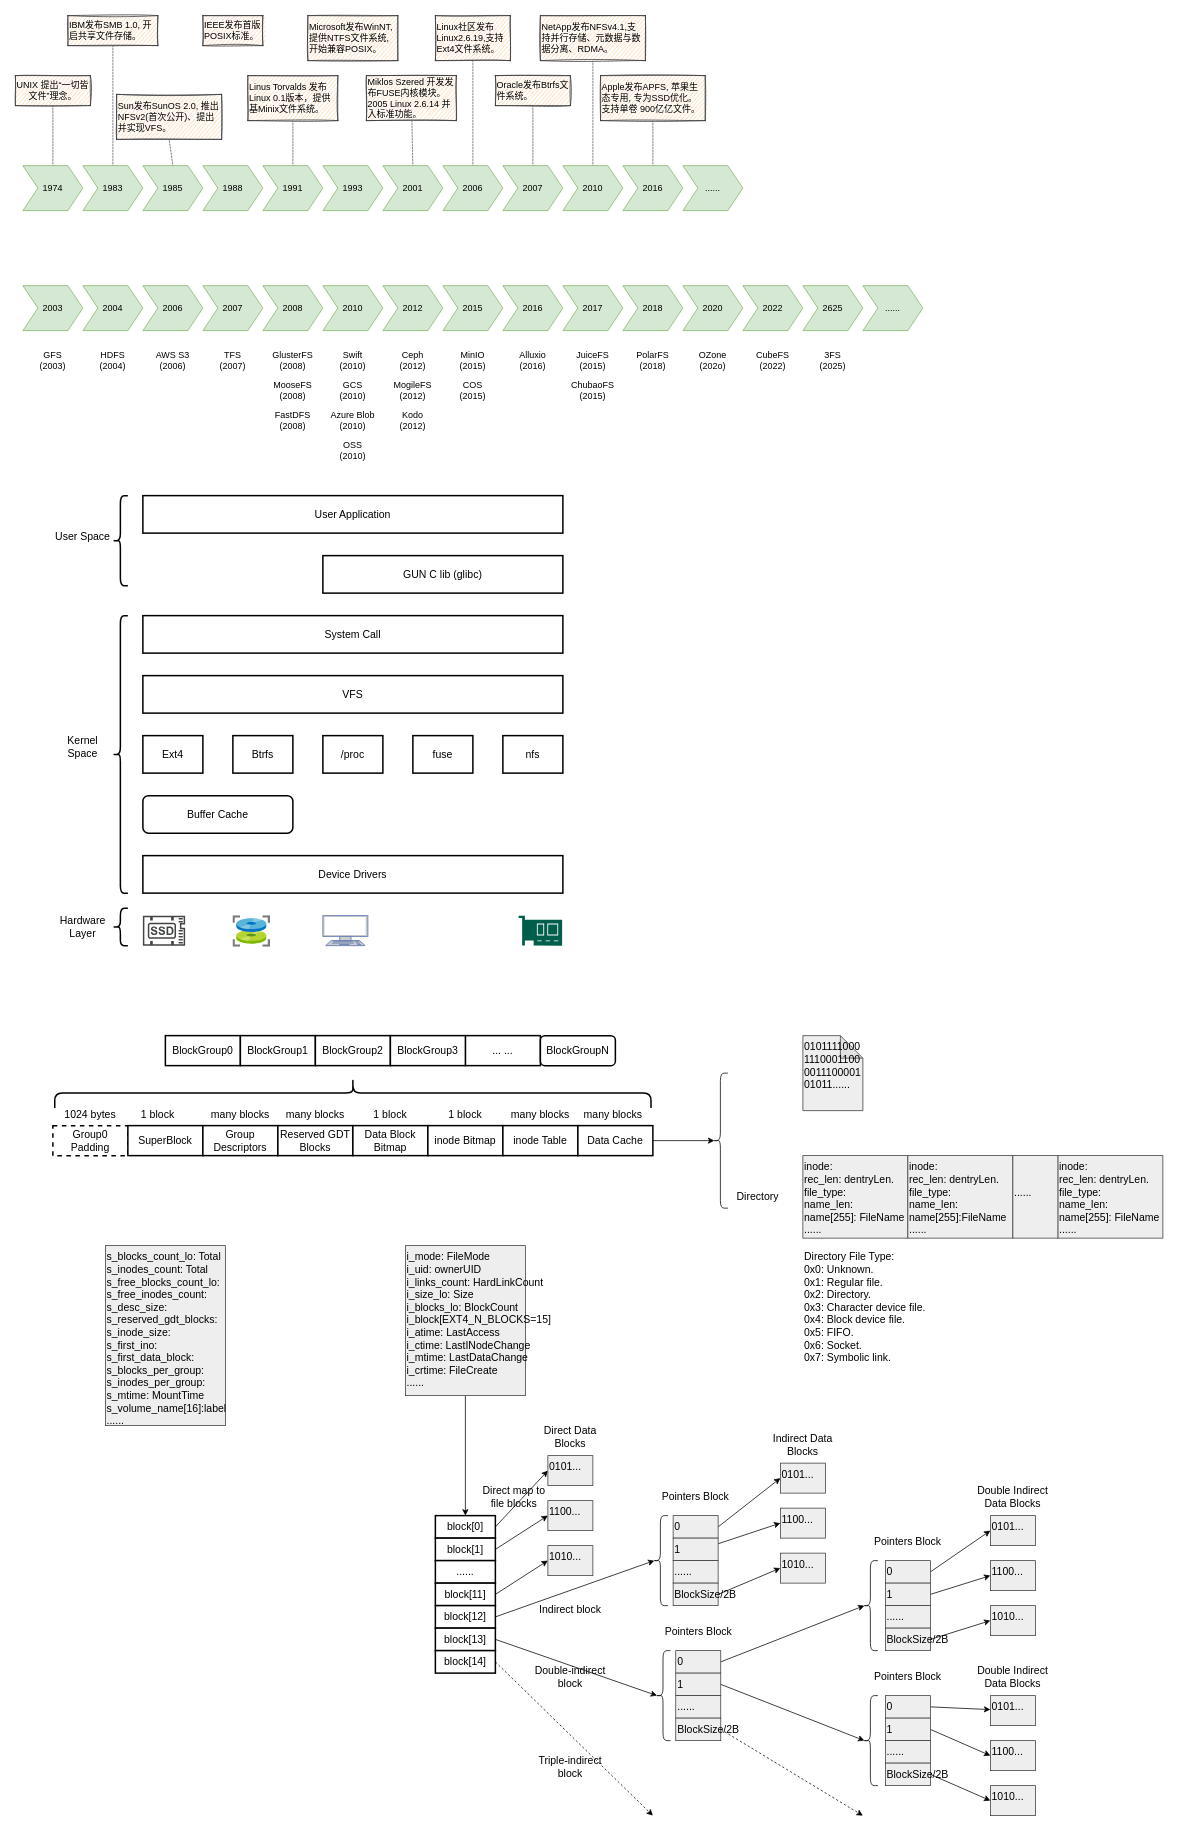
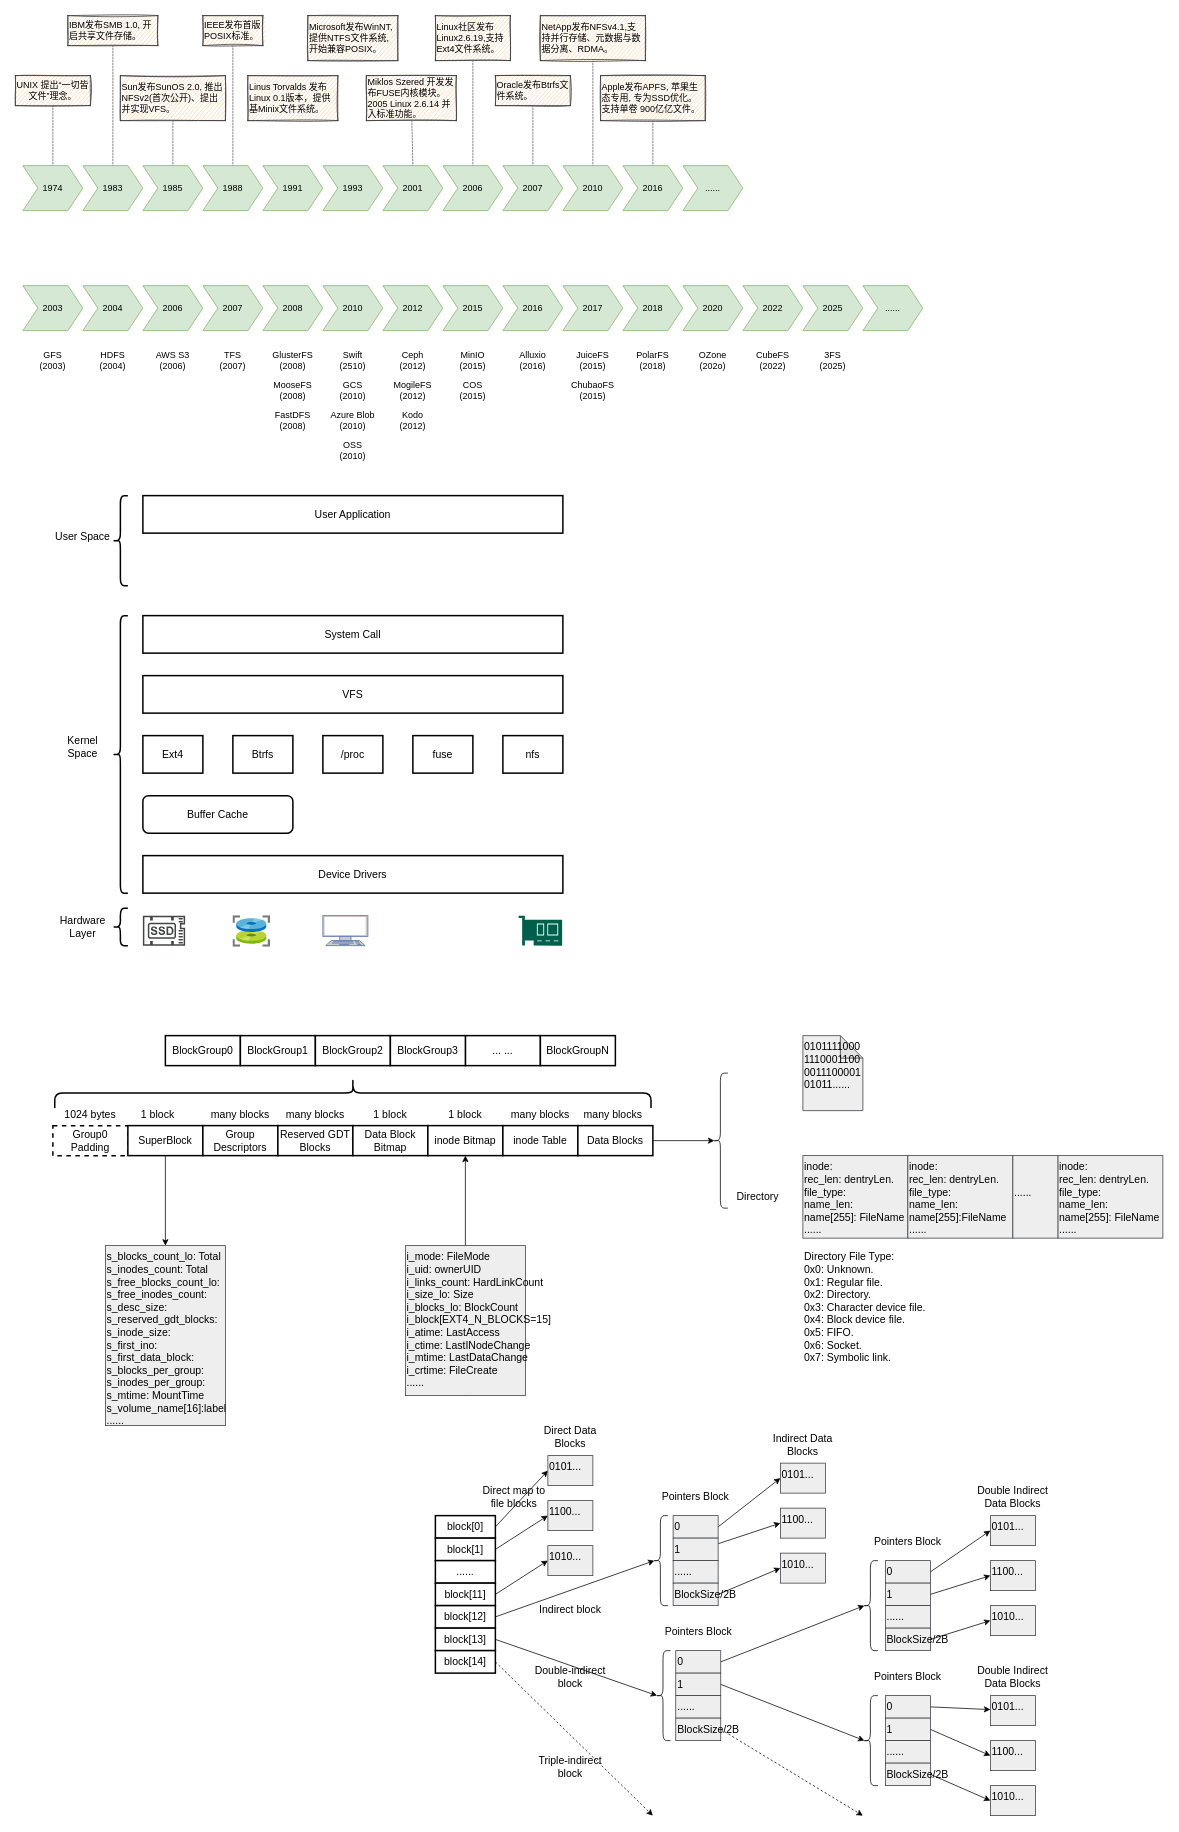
+ <mxCell id="39" style="edgeStyle=none;rounded=0;orthogonalLoop=1;jettySize=auto;html=1;exitX=0.5;exitY=0;exitDx=0;exitDy=0;entryX=0.5;entryY=1;entryDx=0;entryDy=0;dashed=1;dashPattern=1 1;fontSize=14;endArrow=none;endFill=0;" edge="1" parent="1" source="40" target="179"><mxGeometry relative="1" as="geometry" /></mxCell>
- <mxCell id="178" value="Sun发布SunOS 2.0, 推出NFSv2(首次公开)、提出并实现VFS。" style="text;html=1;strokeColor=#36393d;fillColor=#ffcc99;align=left;verticalAlign=middle;whiteSpace=wrap;rounded=0;shadow=0;sketch=1;glass=0;" vertex="1" parent="1"><mxGeometry x="155" y="125" width="140" height="60" as="geometry" /></mxCell>
+ <mxCell id="178" value="Sun发布SunOS 2.0, 推出NFSv2(首次公开)、提出并实现VFS。" style="text;html=1;strokeColor=#36393d;fillColor=#ffcc99;align=left;verticalAlign=middle;whiteSpace=wrap;rounded=0;shadow=0;sketch=1;glass=0;" vertex="1" parent="1"><mxGeometry x="160" width="140" height="60" as="geometry" y="100" /></mxCell>
- <mxCell id="41" style="edgeStyle=none;rounded=0;orthogonalLoop=1;jettySize=auto;html=1;exitX=0.5;exitY=0;exitDx=0;exitDy=0;entryX=0.5;entryY=1;entryDx=0;entryDy=0;dashed=1;dashPattern=1 1;fontSize=14;endArrow=none;endFill=0;" edge="1" parent="1" source="42" target="180"><mxGeometry relative="1" as="geometry" /></mxCell>
- <mxCell id="12" value="2625" style="shape=step;perimeter=stepPerimeter;whiteSpace=wrap;html=1;fixedSize=1;fillColor=#d5e8d4;strokeColor=#82b366;" vertex="1" parent="1"><mxGeometry x="1070" y="380" width="80" height="60" as="geometry" /></mxCell>
+ <mxCell id="12" value="2025" style="shape=step;perimeter=stepPerimeter;whiteSpace=wrap;html=1;fixedSize=1;fillColor=#d5e8d4;strokeColor=#82b366;" vertex="1" parent="1"><mxGeometry x="1070" y="380" width="80" height="60" as="geometry" /></mxCell>
- <mxCell id="20" value="Swift&lt;br&gt;(2010)" style="text;html=1;strokeColor=none;fillColor=none;align=center;verticalAlign=middle;whiteSpace=wrap;rounded=0;" vertex="1" parent="1"><mxGeometry x="430" y="460" width="80" height="40" as="geometry" /></mxCell>
+ <mxCell id="20" value="Swift&lt;br&gt;(2510)" style="text;html=1;strokeColor=none;fillColor=none;align=center;verticalAlign=middle;whiteSpace=wrap;rounded=0;" vertex="1" parent="1"><mxGeometry x="430" y="460" width="80" height="40" as="geometry" /></mxCell>
- <mxCell id="49" value="GUN C lib (glibc)" style="rounded=0;whiteSpace=wrap;html=1;labelBackgroundColor=none;strokeWidth=2;fontSize=14;" vertex="1" parent="1"><mxGeometry x="430" y="740" width="320" height="50" as="geometry" /></mxCell>
- <mxCell id="68" value="BlockGroupN" style="whiteSpace=wrap;html=1;labelBackgroundColor=none;fontSize=14;strokeWidth=2;rounded=1;" vertex="1" parent="1"><mxGeometry x="720" y="1380" width="100" height="40" as="geometry" /></mxCell>
+ <mxCell id="68" value="BlockGroupN" style="rounded=0;whiteSpace=wrap;html=1;labelBackgroundColor=none;fontSize=14;strokeWidth=2;" vertex="1" parent="1"><mxGeometry x="720" y="1380" width="100" height="40" as="geometry" /></mxCell>
- <mxCell id="77" value="Data Cache" style="rounded=0;whiteSpace=wrap;html=1;labelBackgroundColor=none;fontSize=14;strokeWidth=2;" vertex="1" parent="1"><mxGeometry x="770" y="1500" width="100" height="40" as="geometry" /></mxCell>
+ <mxCell id="77" value="Data Blocks" style="rounded=0;whiteSpace=wrap;html=1;labelBackgroundColor=none;fontSize=14;strokeWidth=2;" vertex="1" parent="1"><mxGeometry x="770" y="1500" width="100" height="40" as="geometry" /></mxCell>
+ <mxCell id="79" style="rounded=0;orthogonalLoop=1;jettySize=auto;html=1;exitX=0.5;exitY=1;exitDx=0;exitDy=0;fontSize=14;" edge="1" parent="1" source="70" target="88"><mxGeometry relative="1" as="geometry" /></mxCell>
- <mxCell id="89" style="edgeStyle=none;rounded=0;orthogonalLoop=1;jettySize=auto;html=1;exitX=0.5;exitY=1;exitDx=0;exitDy=0;fontSize=14;" edge="1" parent="1" source="90" target="92"><mxGeometry relative="1" as="geometry" /></mxCell>
+ <mxCell id="89" style="edgeStyle=none;rounded=0;orthogonalLoop=1;jettySize=auto;html=1;exitX=0.5;exitY=1;exitDx=0;exitDy=0;fontSize=14;" edge="1" parent="1" source="90" target="74"><mxGeometry relative="1" as="geometry" /></mxCell>
